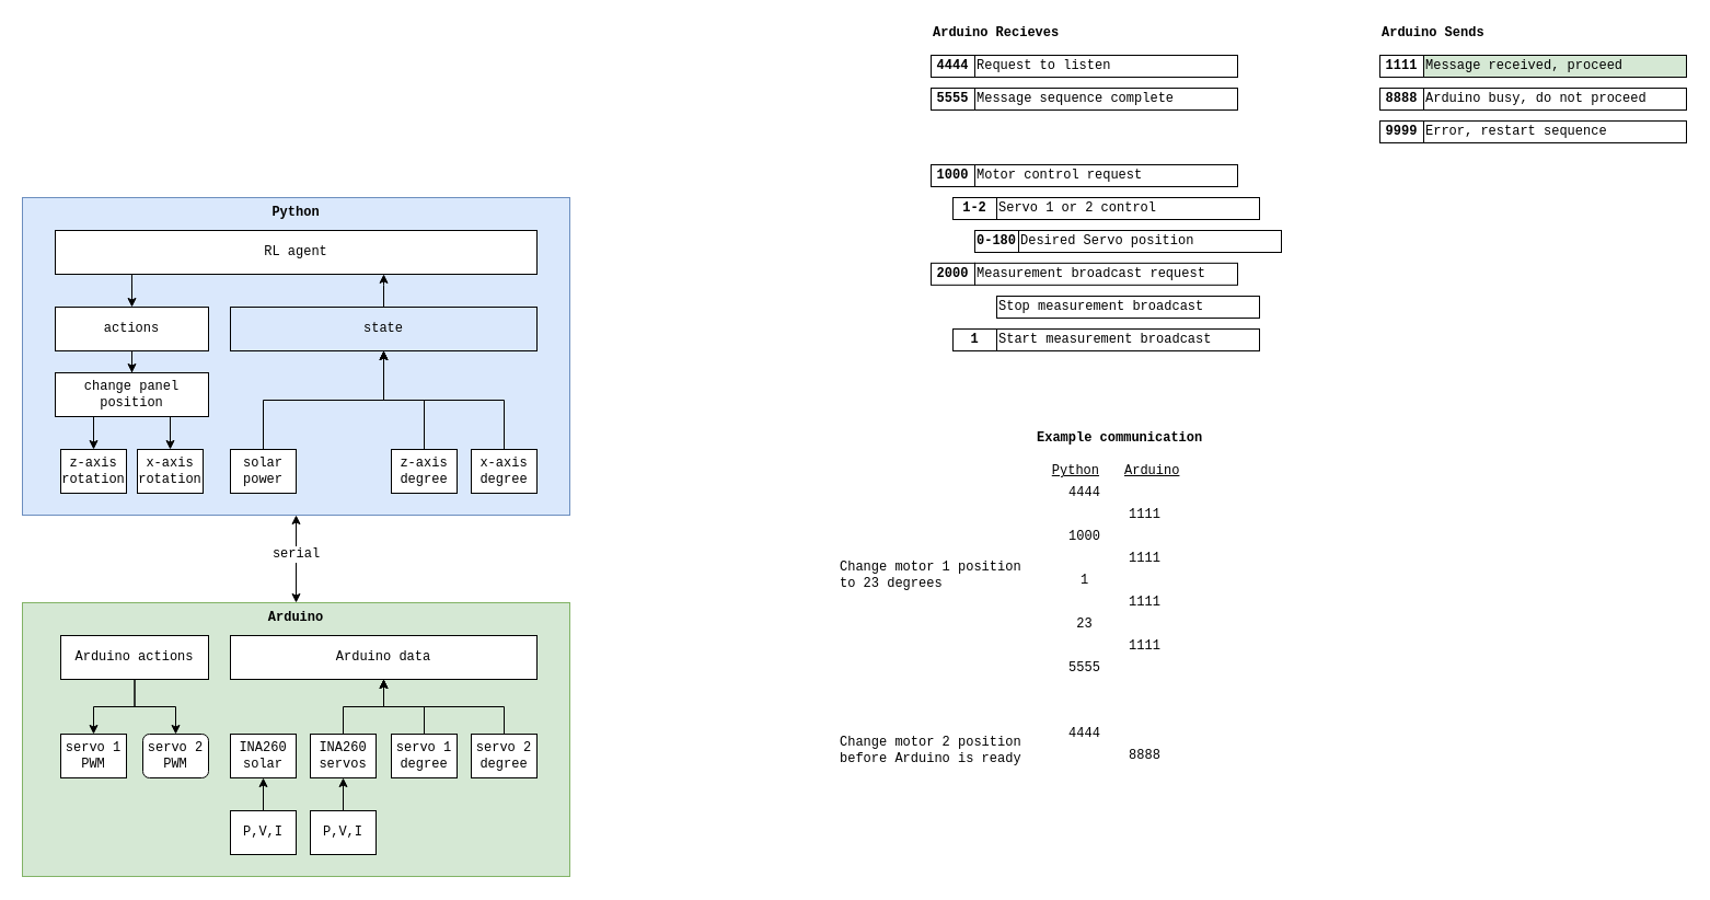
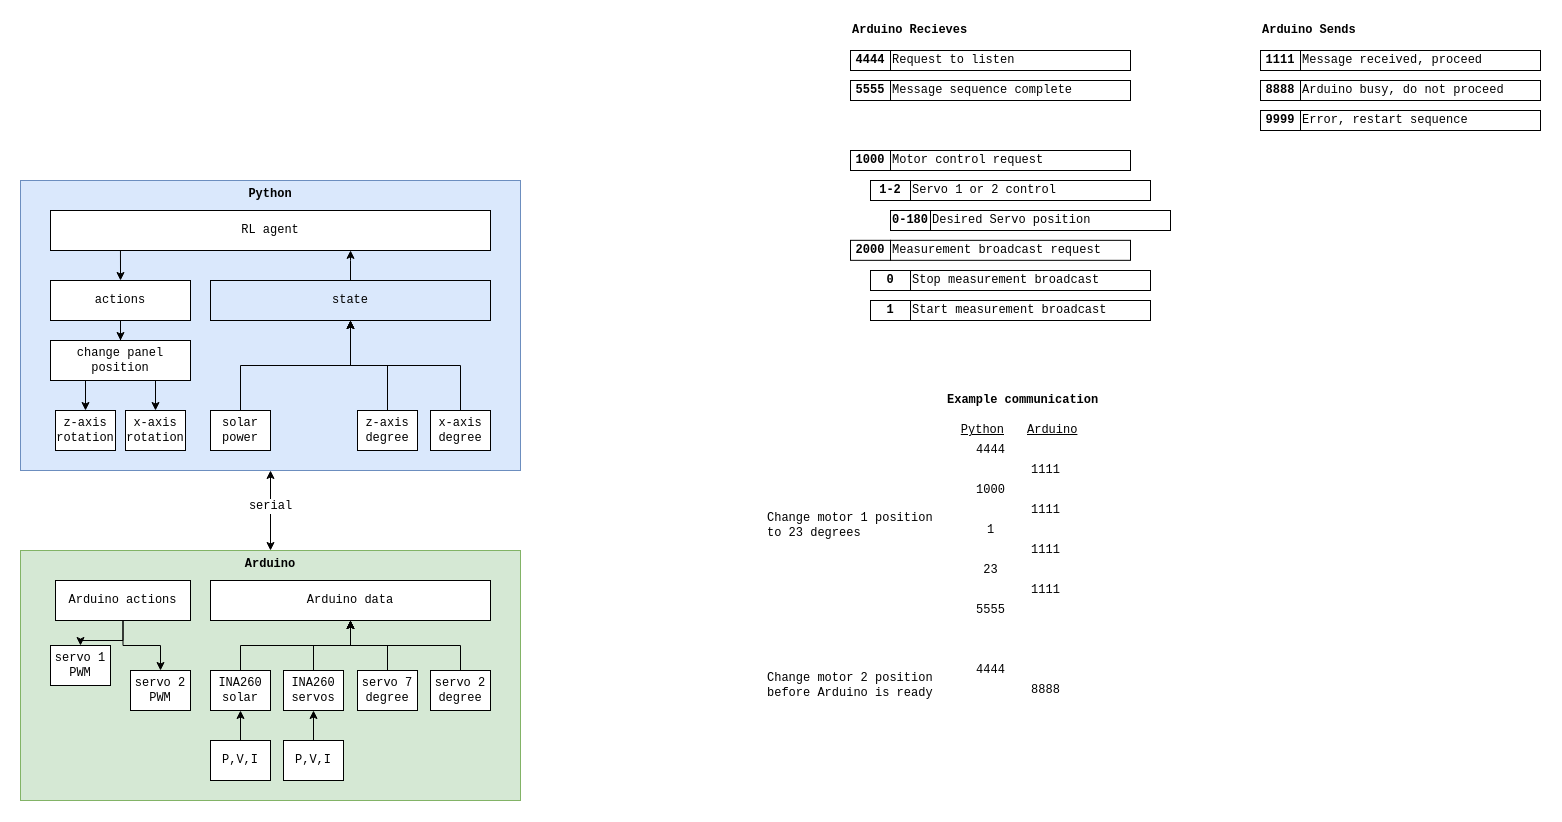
- <mxCell id="51" value="Message received, proceed" style="rounded=0;whiteSpace=wrap;html=1;fillColor=#d5e8d4;fontFamily=Courier New;fontSize=12;align=left;" vertex="1" parent="49"><mxGeometry x="40" width="240" height="20" as="geometry" /></mxCell>
+ <mxCell id="51" value="Message received, proceed" style="rounded=0;whiteSpace=wrap;html=1;fillColor=#ffffff;fontFamily=Courier New;fontSize=12;align=left;" vertex="1" parent="49"><mxGeometry x="40" width="240" height="20" as="geometry" /></mxCell>
+ <mxCell id="71" value="0" style="rounded=0;whiteSpace=wrap;html=1;fillColor=#ffffff;fontFamily=Courier New;fontSize=12;align=center;fontStyle=1" vertex="1" parent="70"><mxGeometry width="40" height="20" as="geometry" /></mxCell>
+ <mxCell id="16" style="edgeStyle=orthogonalEdgeStyle;rounded=0;orthogonalLoop=1;jettySize=auto;html=1;exitX=0.5;exitY=0;exitDx=0;exitDy=0;entryX=0.5;entryY=1;entryDx=0;entryDy=0;fontFamily=Courier New;" parent="1" source="17" target="32" edge="1"><mxGeometry relative="1" as="geometry" /></mxCell>
- <mxCell id="14" value="servo 1 PWM" style="rounded=0;whiteSpace=wrap;html=1;fillColor=#ffffff;fontFamily=Courier New;fontSize=12;" parent="1" vertex="1"><mxGeometry x="55" y="670" width="60" height="40" as="geometry" /></mxCell>
+ <mxCell id="14" value="servo 1 PWM" style="rounded=0;whiteSpace=wrap;html=1;fillColor=#ffffff;fontFamily=Courier New;fontSize=12;" parent="1" vertex="1"><mxGeometry x="50" y="645" width="60" height="40" as="geometry" /></mxCell>
- <mxCell id="15" value="servo 2 PWM" style="whiteSpace=wrap;html=1;fillColor=#ffffff;fontFamily=Courier New;fontSize=12;rounded=1;" parent="1" vertex="1"><mxGeometry x="130" y="670" width="60" height="40" as="geometry" /></mxCell>
+ <mxCell id="15" value="servo 2 PWM" style="rounded=0;whiteSpace=wrap;html=1;fillColor=#ffffff;fontFamily=Courier New;fontSize=12;" parent="1" vertex="1"><mxGeometry x="130" y="670" width="60" height="40" as="geometry" /></mxCell>
- <mxCell id="34" value="servo 1 degree" style="rounded=0;whiteSpace=wrap;html=1;fillColor=#ffffff;fontFamily=Courier New;fontSize=12;" parent="1" vertex="1"><mxGeometry x="357" y="670" width="60" height="40" as="geometry" /></mxCell>
+ <mxCell id="34" value="servo 7 degree" style="rounded=0;whiteSpace=wrap;html=1;fillColor=#ffffff;fontFamily=Courier New;fontSize=12;" parent="1" vertex="1"><mxGeometry x="357" y="670" width="60" height="40" as="geometry" /></mxCell>
